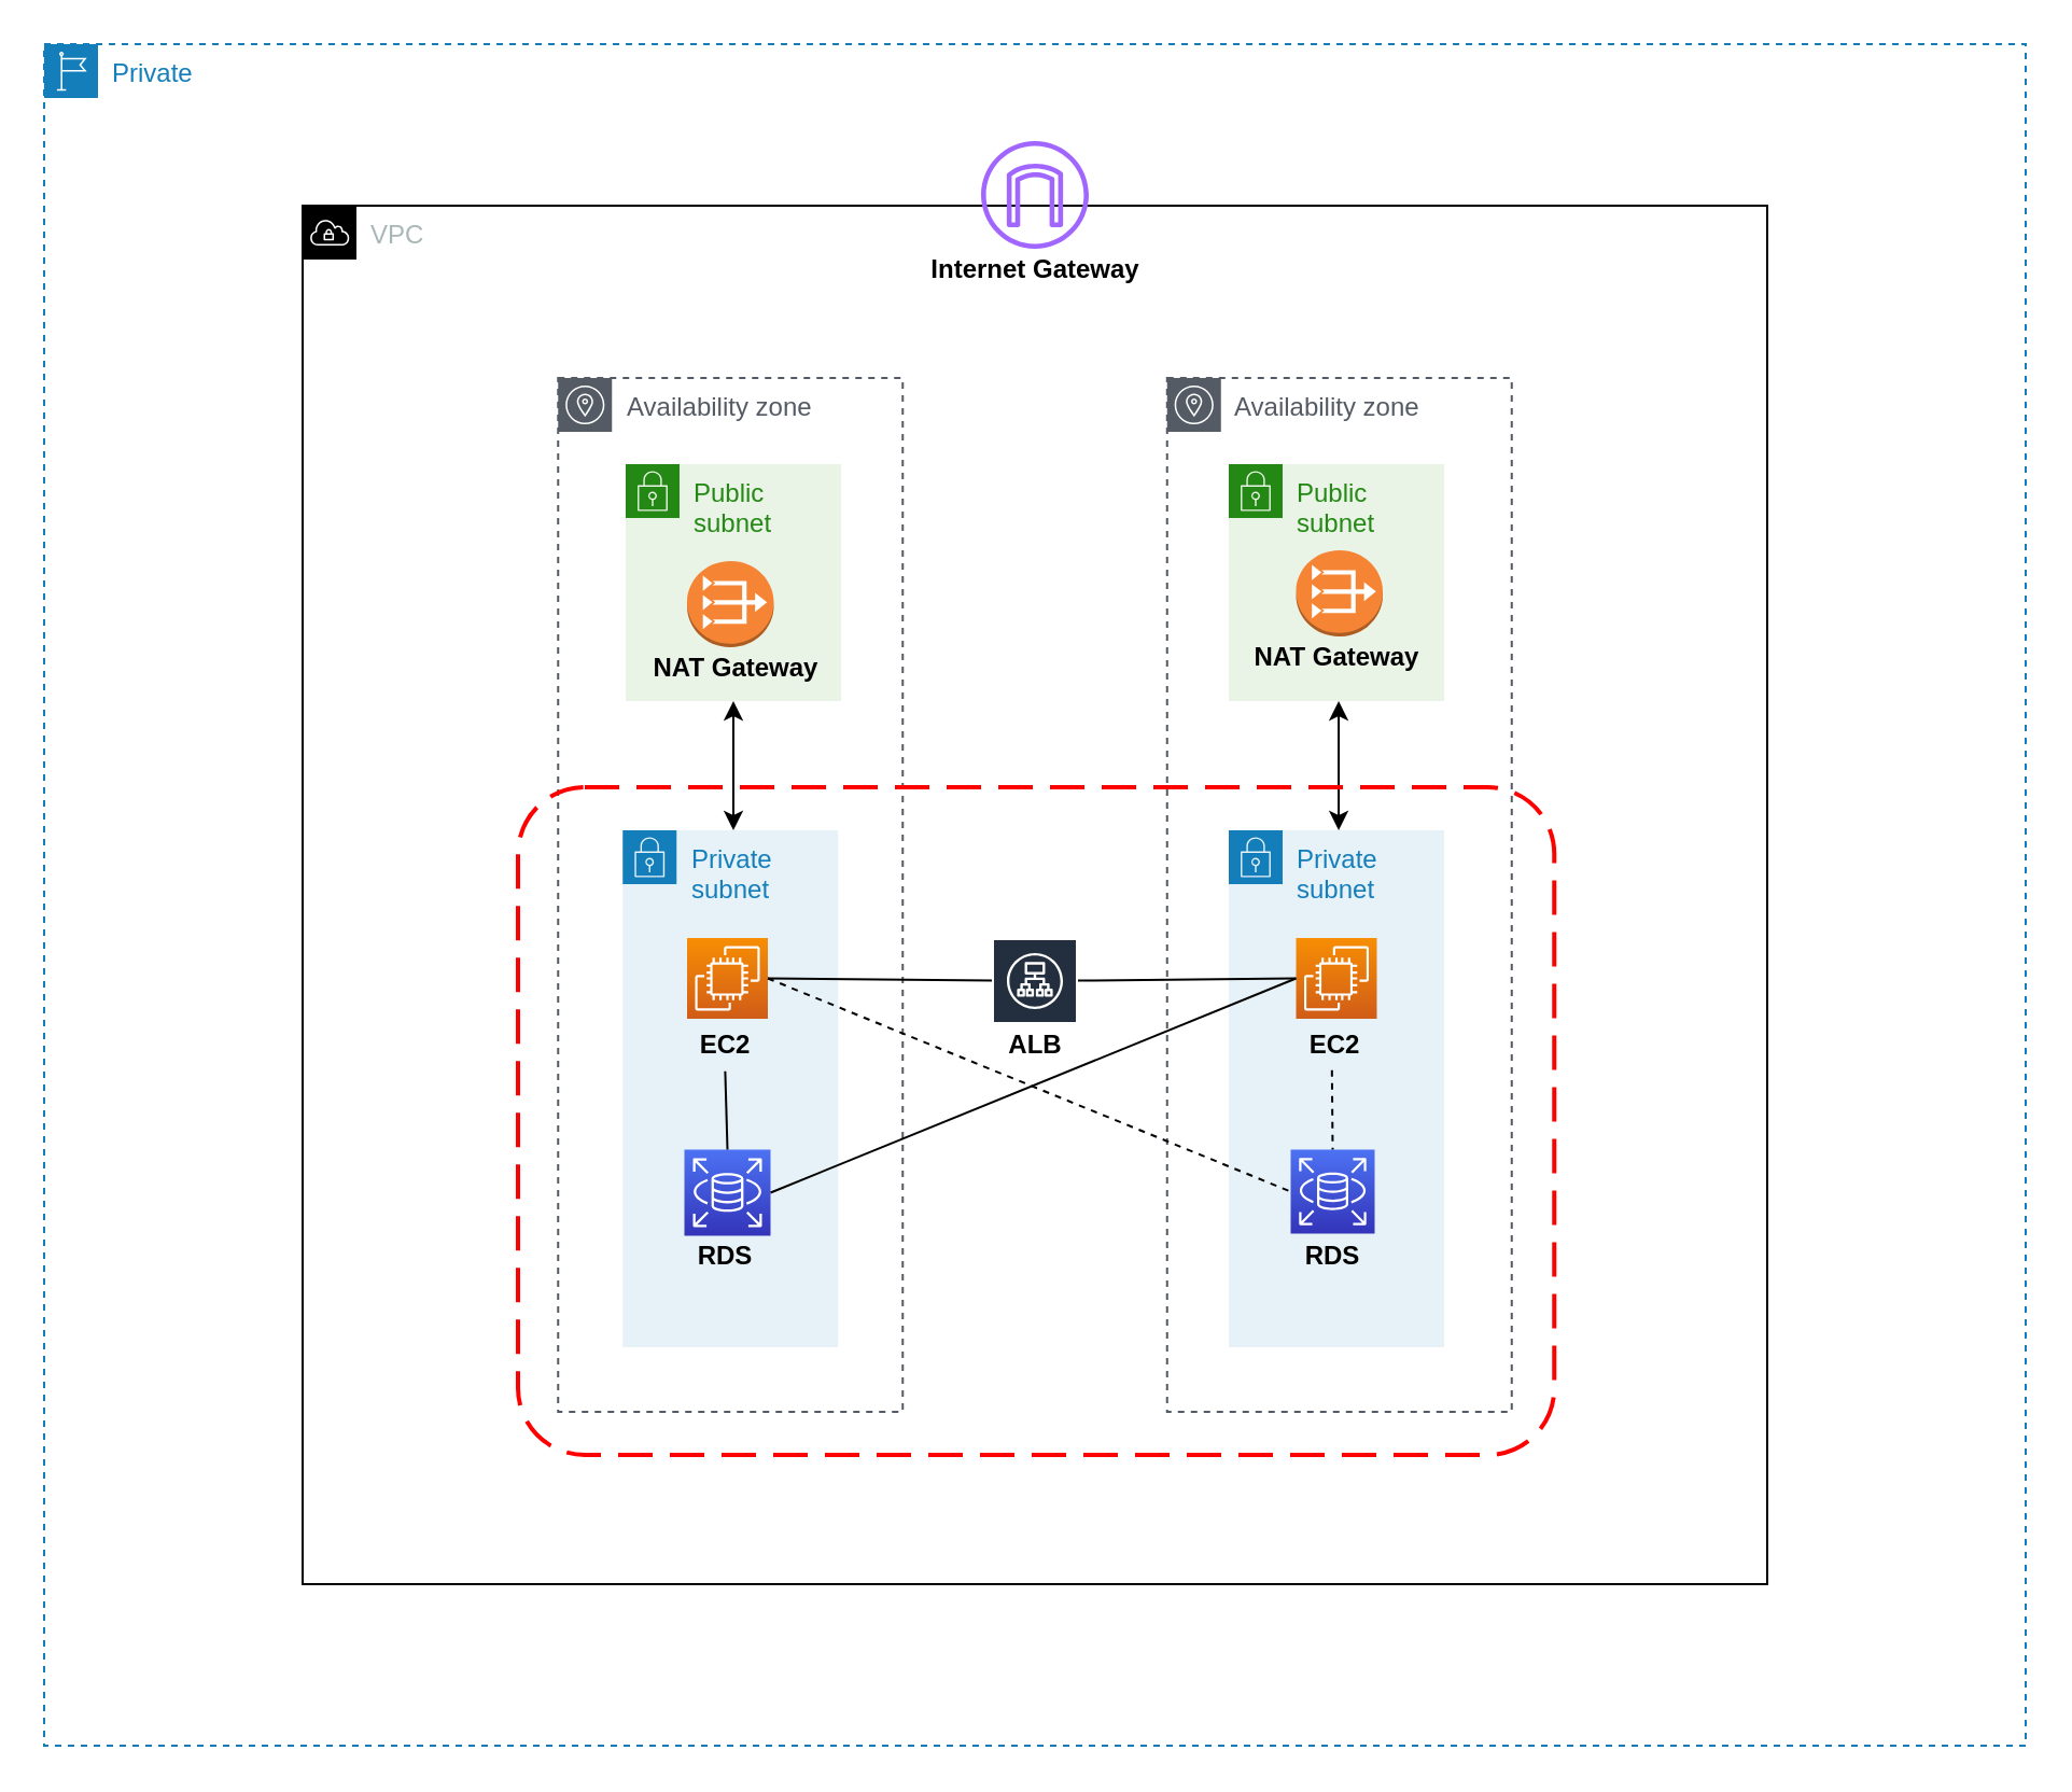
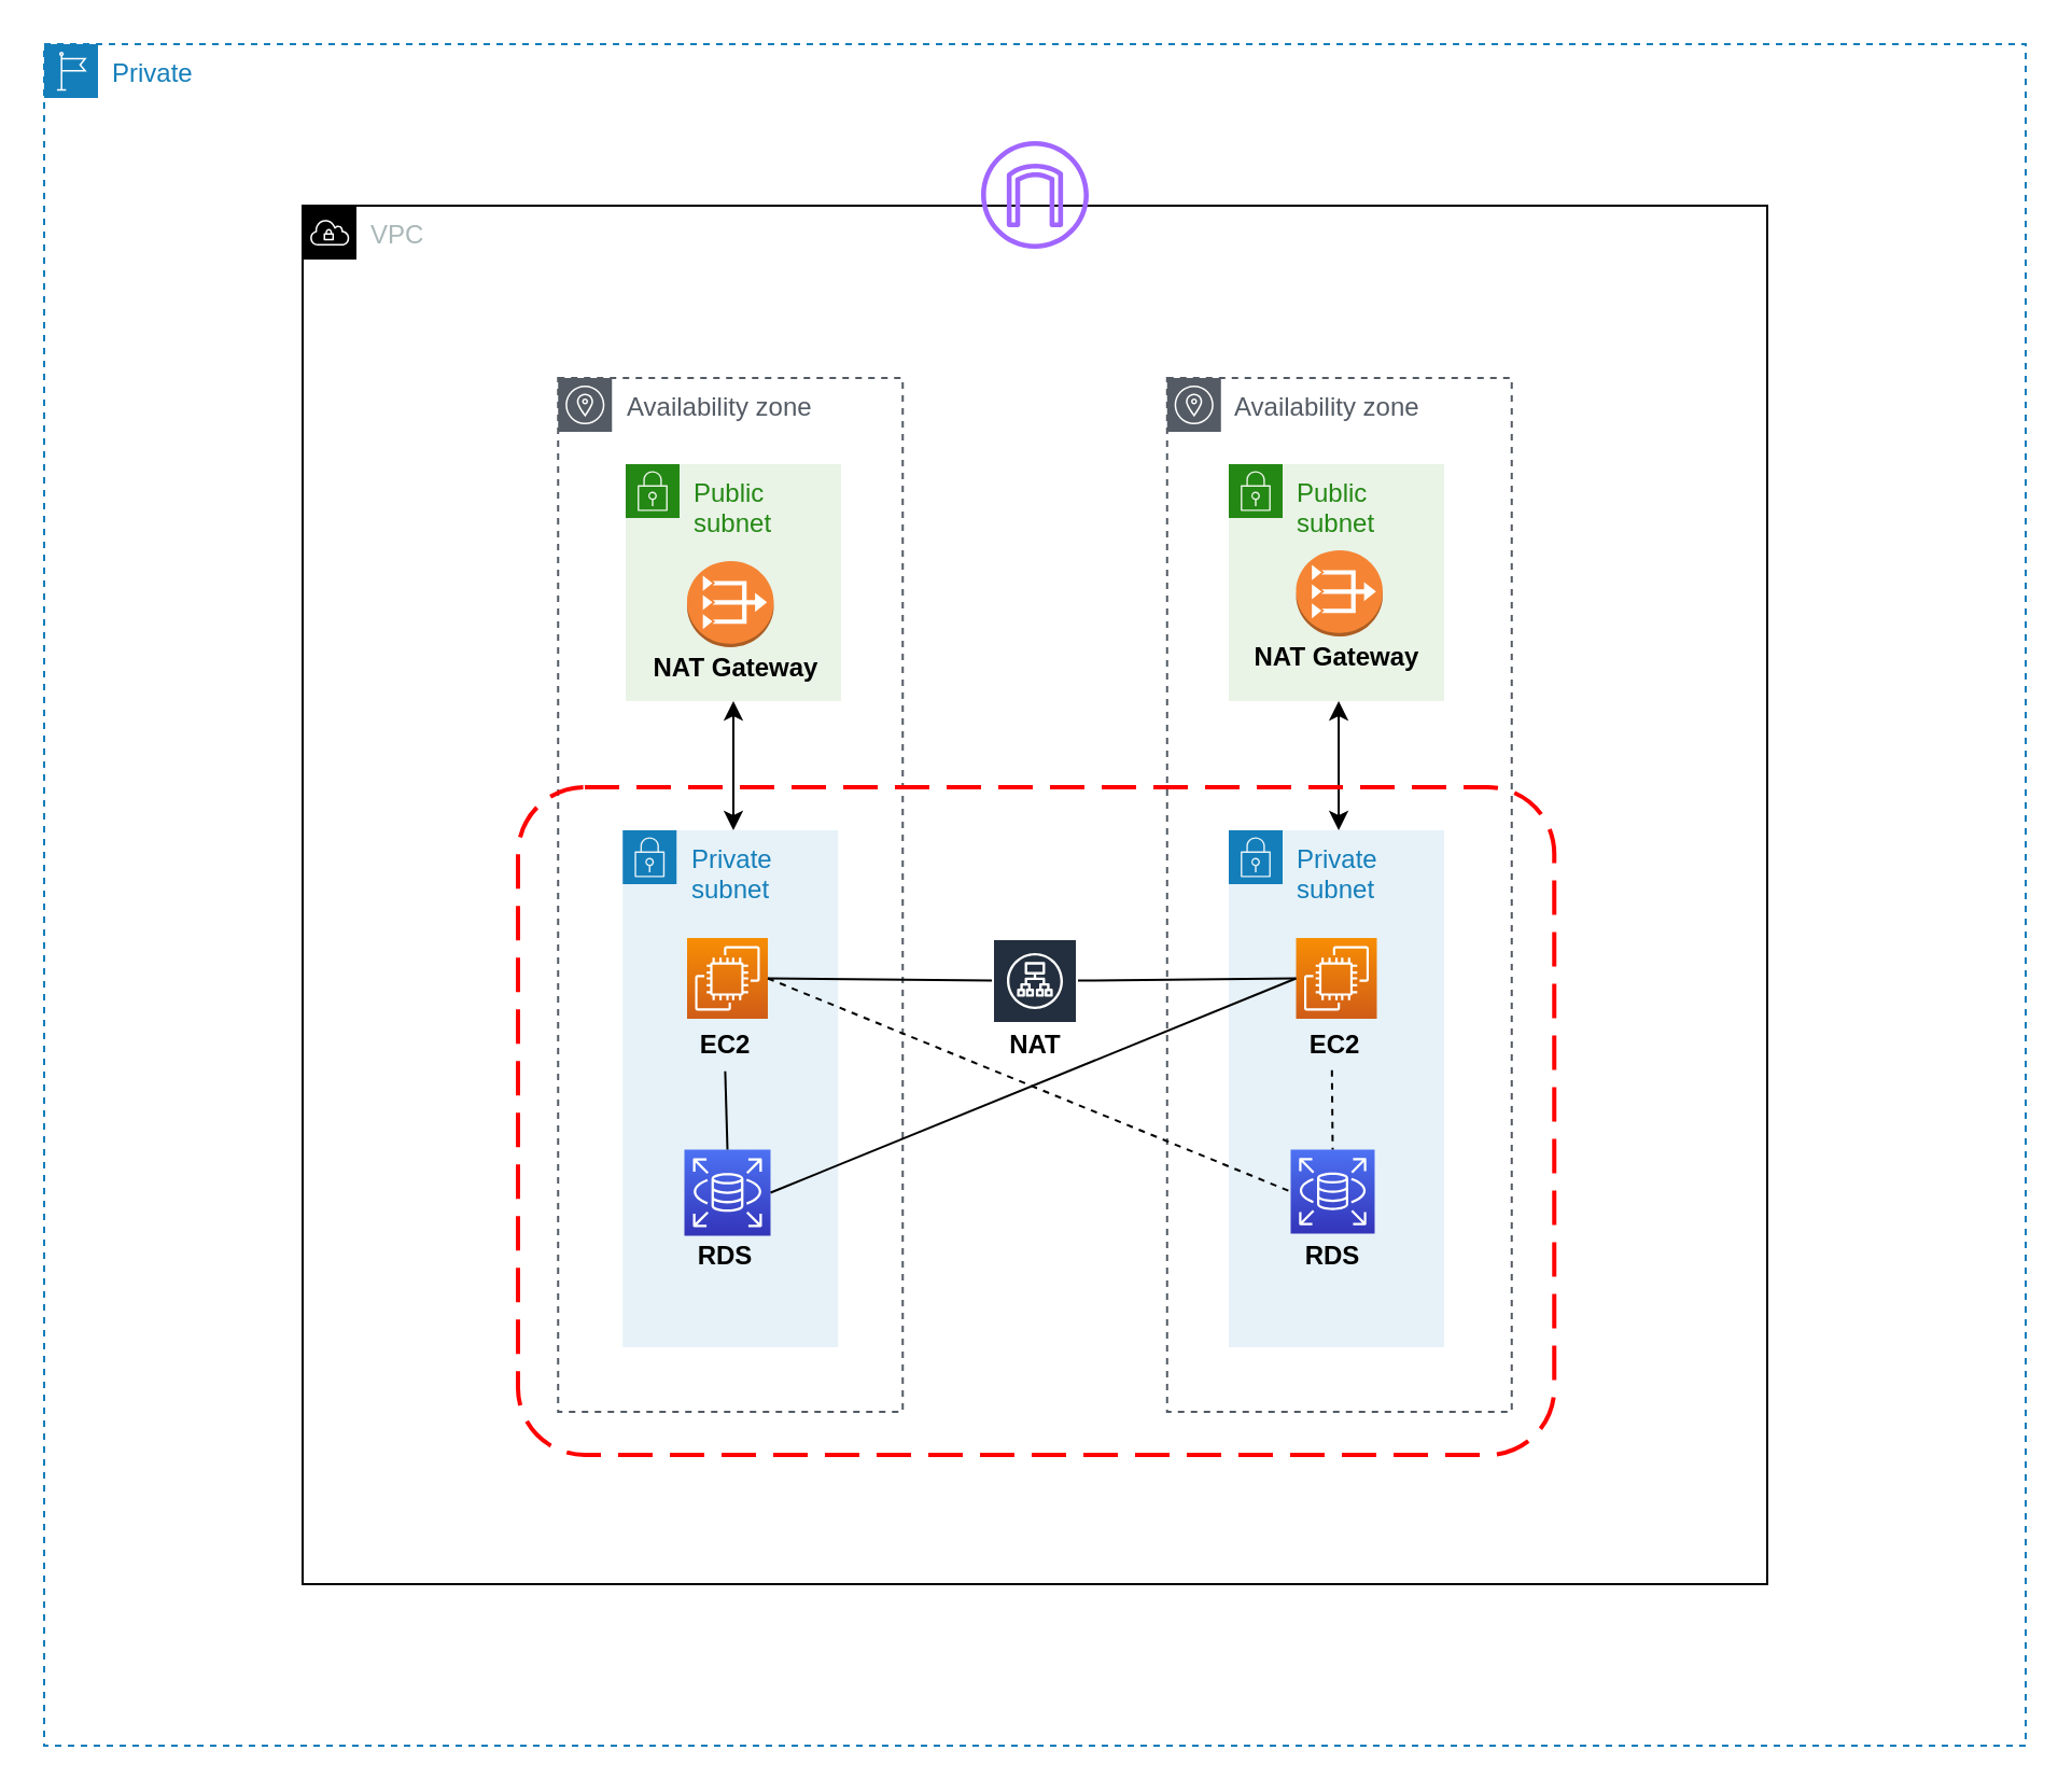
- <mxCell id="13" value="Internet Gateway" style="text;html=1;resizable=0;autosize=1;align=center;verticalAlign=middle;points=[];fillColor=none;strokeColor=none;rounded=0;fontStyle=1" parent="1" vertex="1"><mxGeometry x="425" y="115" width="110" height="20" as="geometry" /></mxCell>
- <mxCell id="19" value="&lt;b&gt;ALB&lt;/b&gt;" style="text;html=1;resizable=0;autosize=1;align=center;verticalAlign=middle;points=[];fillColor=none;strokeColor=none;rounded=0;" parent="1" vertex="1"><mxGeometry x="460" y="475" width="40" height="20" as="geometry" /></mxCell>
+ <mxCell id="19" value="&lt;b&gt;NAT&lt;/b&gt;" style="text;html=1;resizable=0;autosize=1;align=center;verticalAlign=middle;points=[];fillColor=none;strokeColor=none;rounded=0;" parent="1" vertex="1"><mxGeometry x="460" y="475" width="40" height="20" as="geometry" /></mxCell>
